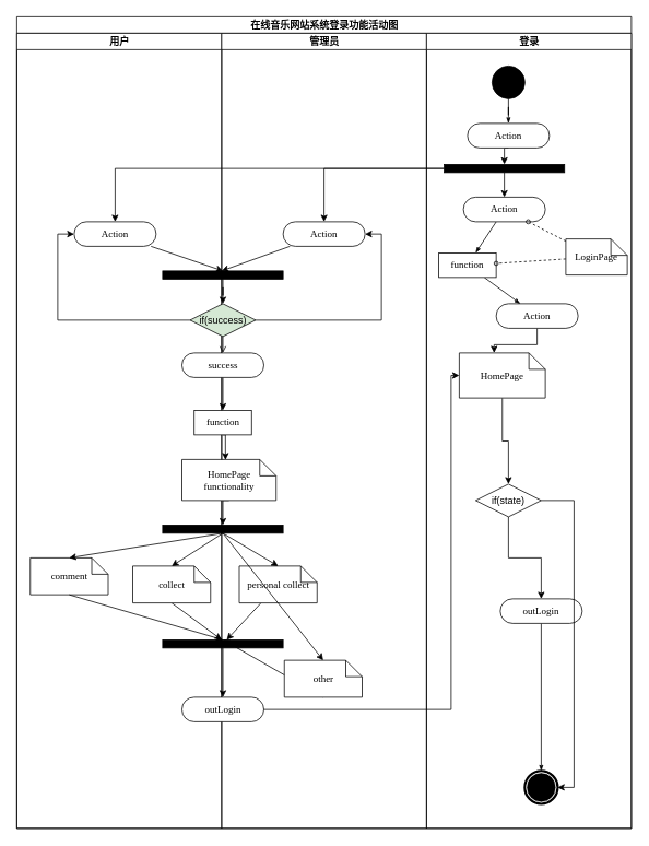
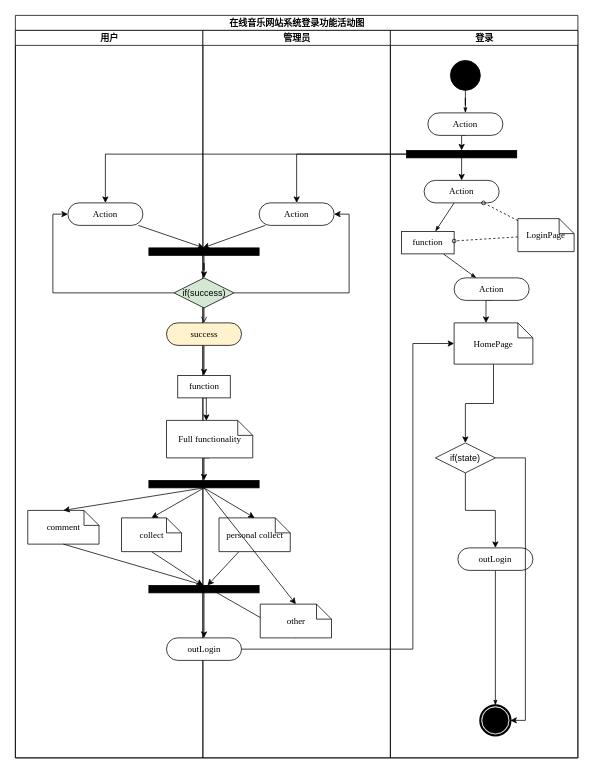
- <mxCell id="15" value="success" style="rounded=1;whiteSpace=wrap;html=1;shadow=0;comic=0;labelBackgroundColor=none;strokeWidth=1;fontFamily=Verdana;fontSize=12;align=center;arcSize=50;" vertex="1" parent="8"><mxGeometry x="-48.5" y="390" width="100" height="30" as="geometry" /></mxCell>
+ <mxCell id="15" value="success" style="rounded=1;whiteSpace=wrap;html=1;shadow=0;comic=0;labelBackgroundColor=none;strokeWidth=1;fontFamily=Verdana;fontSize=12;align=center;arcSize=50;fillColor=#fff2cc;" vertex="1" parent="8"><mxGeometry x="-48.5" y="390" width="100" height="30" as="geometry" /></mxCell>
- <mxCell id="55" value="HomePage" style="shape=note;whiteSpace=wrap;html=1;rounded=0;shadow=0;comic=0;labelBackgroundColor=none;strokeWidth=1;fontFamily=Verdana;fontSize=12;align=center;size=20;" parent="38" vertex="1"><mxGeometry x="40" y="390" width="105" height="55" as="geometry" /></mxCell>
+ <mxCell id="55" value="HomePage" style="shape=note;whiteSpace=wrap;html=1;rounded=0;shadow=0;comic=0;labelBackgroundColor=none;strokeWidth=1;fontFamily=Verdana;fontSize=12;align=center;size=20;" parent="38" vertex="1"><mxGeometry x="85" y="390" width="105" height="55" as="geometry" /></mxCell>
- <mxCell id="21" value="HomePage functionality" style="shape=note;whiteSpace=wrap;html=1;rounded=0;shadow=0;comic=0;labelBackgroundColor=none;strokeWidth=1;fontFamily=Verdana;fontSize=12;align=center;size=20;" parent="8" vertex="1"><mxGeometry x="-48.5" y="520" width="115" height="50" as="geometry" /></mxCell>
+ <mxCell id="21" value="Full functionality" style="shape=note;whiteSpace=wrap;html=1;rounded=0;shadow=0;comic=0;labelBackgroundColor=none;strokeWidth=1;fontFamily=Verdana;fontSize=12;align=center;size=20;" parent="8" vertex="1"><mxGeometry x="-48.5" y="520" width="115" height="50" as="geometry" /></mxCell>
- <mxCell id="7" value="collect" style="shape=note;whiteSpace=wrap;html=1;rounded=0;shadow=0;comic=0;labelBackgroundColor=none;strokeWidth=1;fontFamily=Verdana;fontSize=12;align=center;size=20;" vertex="1" parent="3"><mxGeometry x="141.5" y="650" width="95" height="45" as="geometry" /></mxCell>
+ <mxCell id="7" value="collect" style="shape=note;whiteSpace=wrap;html=1;rounded=0;shadow=0;comic=0;labelBackgroundColor=none;strokeWidth=1;fontFamily=Verdana;fontSize=12;align=center;size=20;" vertex="1" parent="3"><mxGeometry x="141.5" y="650" width="80" height="45" as="geometry" /></mxCell>
